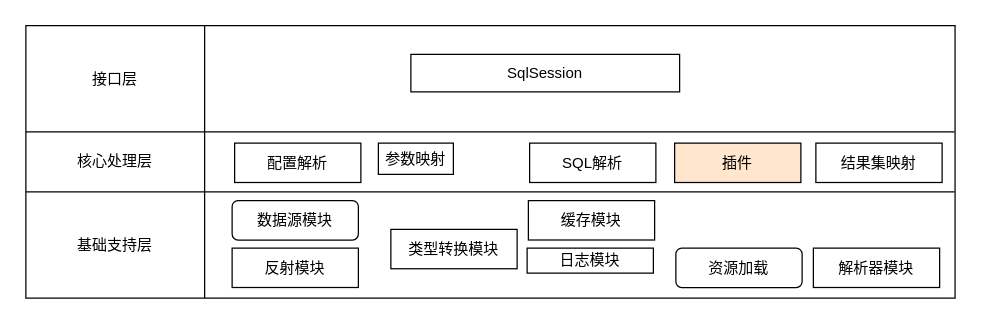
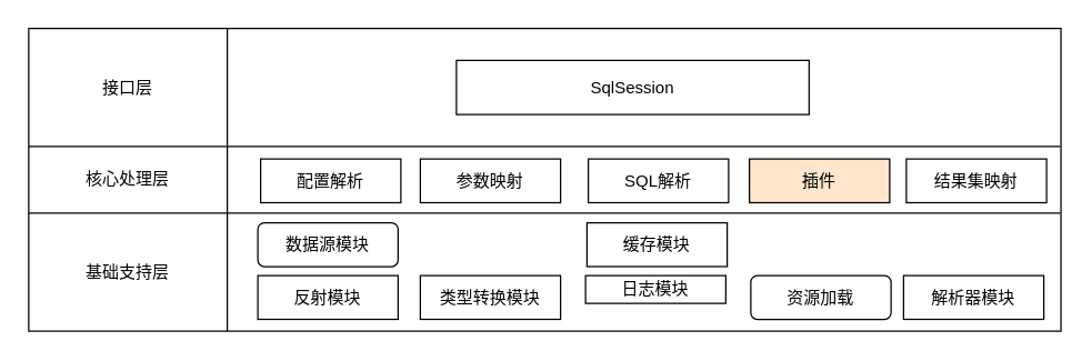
- <mxCell id="12" value="SqlSession" style="rounded=0;whiteSpace=wrap;html=1;" parent="1" vertex="1"><mxGeometry x="328" y="43" width="215" height="30" as="geometry" /></mxCell>
+ <mxCell id="12" value="SqlSession" style="rounded=0;whiteSpace=wrap;html=1;" parent="1" vertex="1"><mxGeometry x="328" y="43" width="254" height="39" as="geometry" /></mxCell>
- <mxCell id="14" value="参数映射" style="rounded=0;whiteSpace=wrap;html=1;" parent="1" vertex="1"><mxGeometry x="302" y="114" width="60" height="25" as="geometry" /></mxCell>
+ <mxCell id="14" value="参数映射" style="rounded=0;whiteSpace=wrap;html=1;" parent="1" vertex="1"><mxGeometry x="302" y="114" width="101" height="31.5" as="geometry" /></mxCell>
- <mxCell id="21" value="类型转换模块" style="rounded=0;whiteSpace=wrap;html=1;" parent="1" vertex="1"><mxGeometry x="312" y="183" width="101" height="31.5" as="geometry" /></mxCell>
+ <mxCell id="21" value="类型转换模块" style="rounded=0;whiteSpace=wrap;html=1;" parent="1" vertex="1"><mxGeometry x="302" y="198" width="101" height="31.5" as="geometry" /></mxCell>
